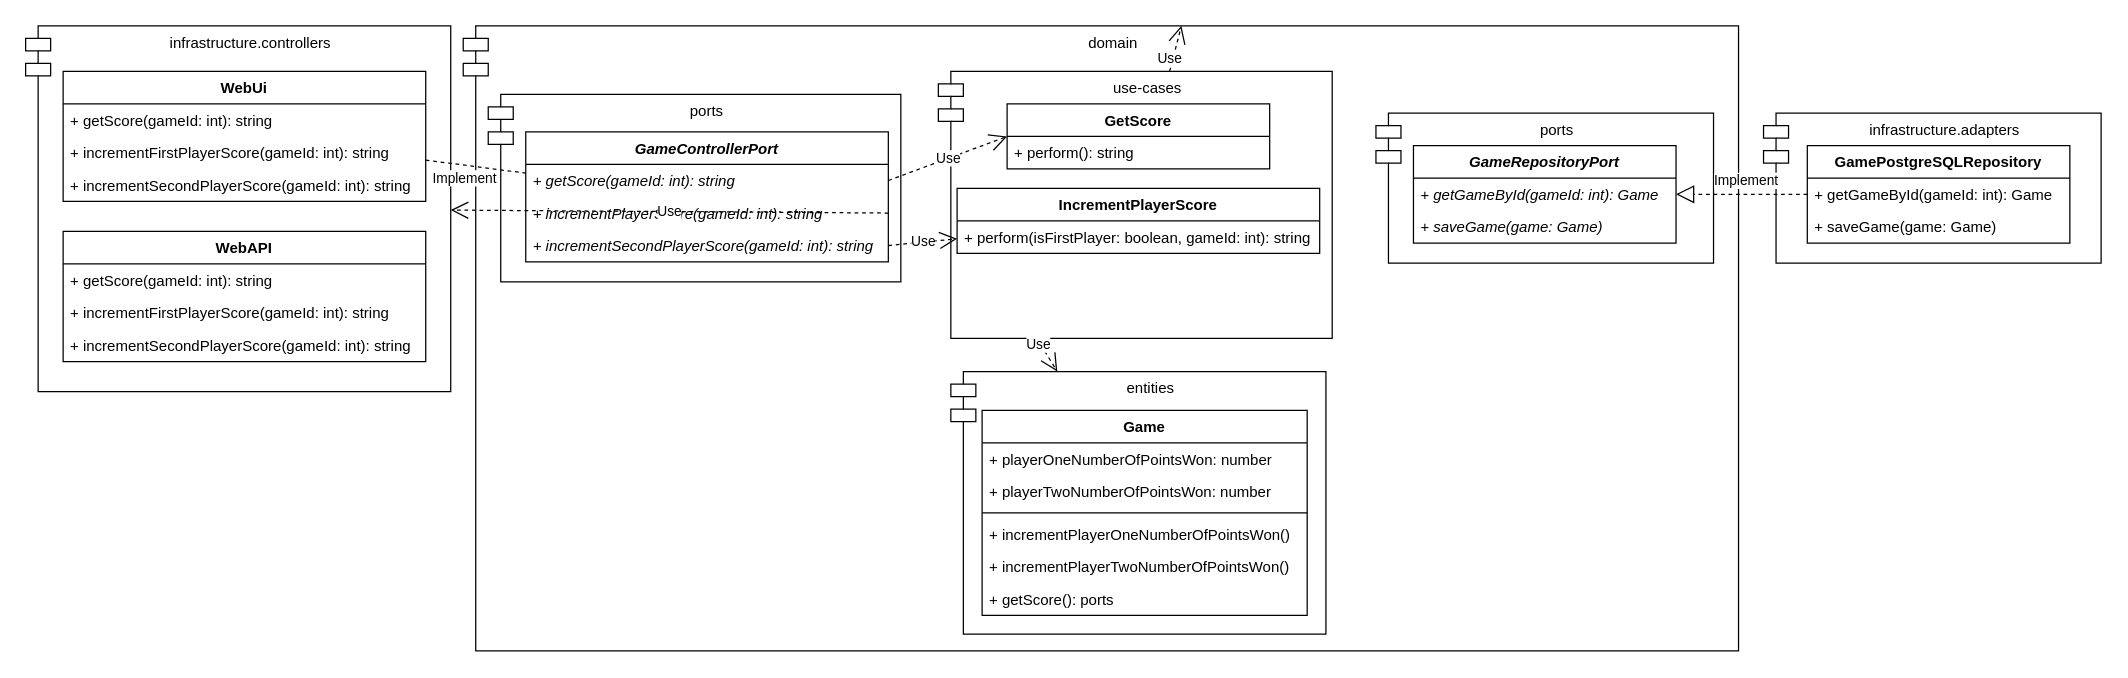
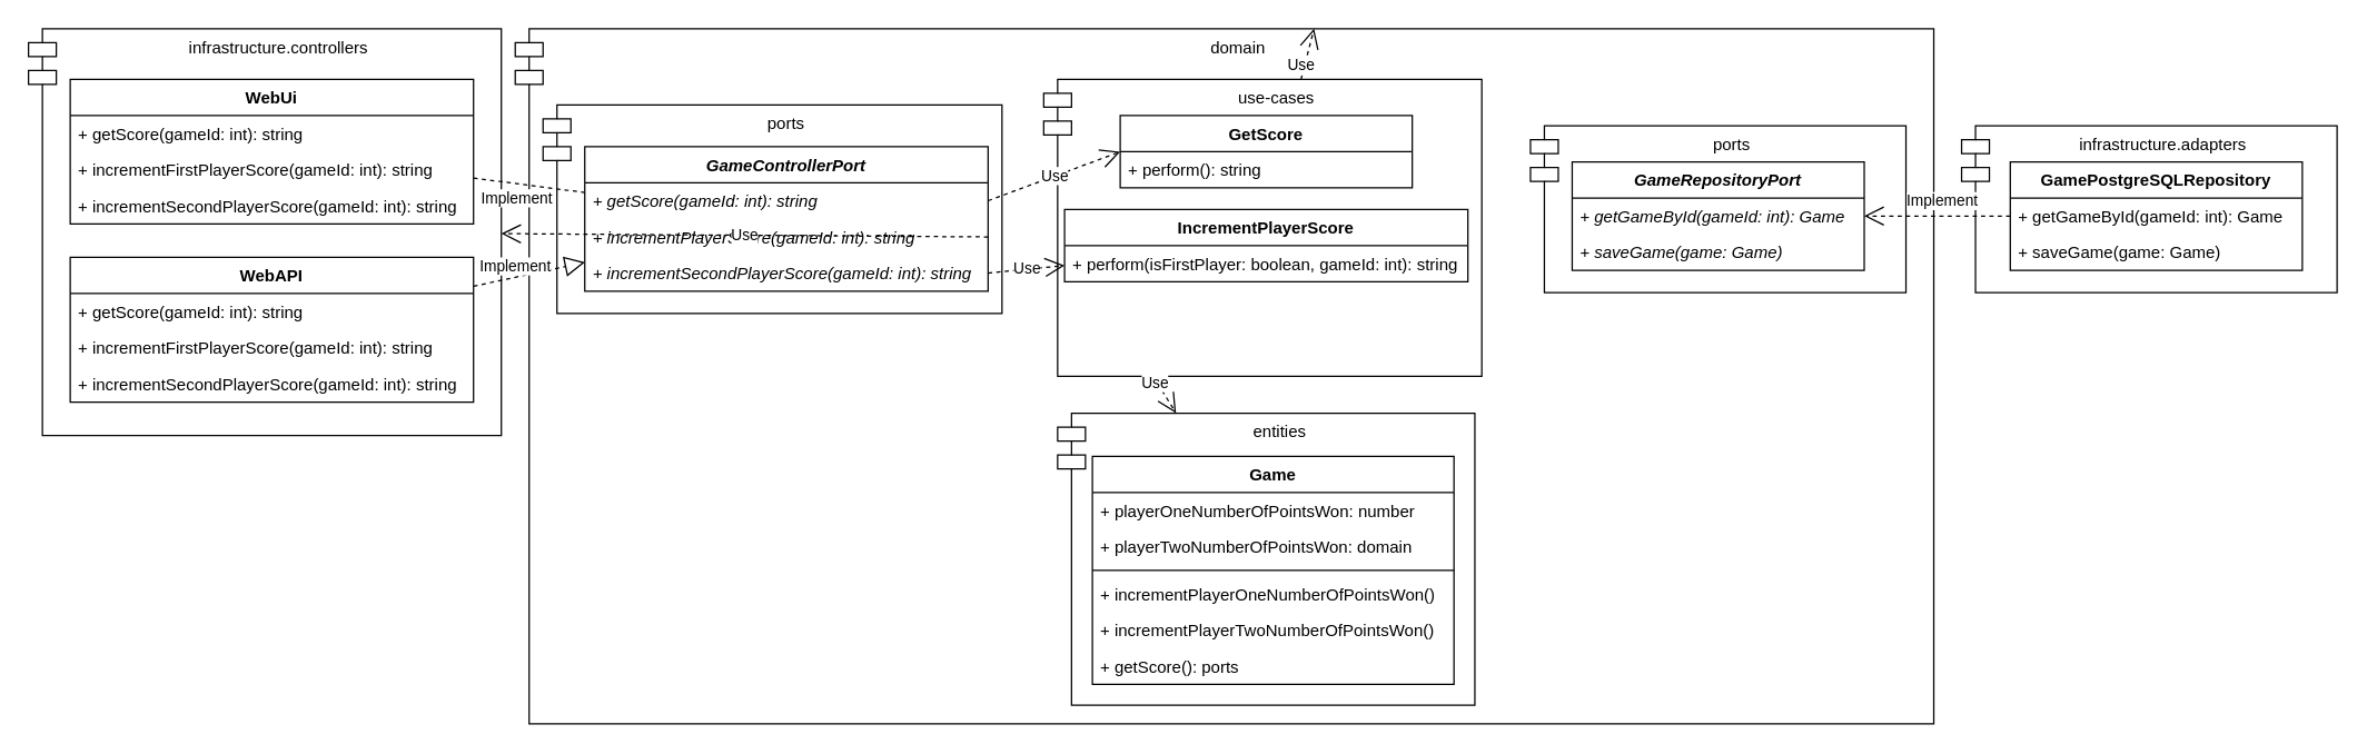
- <mxCell id="33" value="" style="endArrow=block;dashed=1;endFill=0;endSize=12;html=1;rounded=0;" parent="1" source="25" target="30" edge="1"><mxGeometry width="160" relative="1" as="geometry"><mxPoint x="759.37" y="364.038" as="sourcePoint" /><mxPoint x="1040.42" y="462.138" as="targetPoint" /></mxGeometry></mxCell>
+ <mxCell id="33" value="" style="endArrow=open;dashed=1;endFill=0;endSize=12;html=1;rounded=0;" parent="1" source="25" target="30" edge="1"><mxGeometry width="160" relative="1" as="geometry"><mxPoint x="759.37" y="364.038" as="sourcePoint" /><mxPoint x="1040.42" y="462.138" as="targetPoint" /></mxGeometry></mxCell>
+ <mxCell id="20" value="" style="endArrow=block;dashed=1;endFill=0;endSize=12;html=1;rounded=0;" parent="1" source="10" target="14" edge="1"><mxGeometry width="160" relative="1" as="geometry"><mxPoint x="398.111" y="459.75" as="sourcePoint" /><mxPoint x="511.889" y="203.75" as="targetPoint" /></mxGeometry></mxCell>
+ <mxCell id="21" value="Implement" style="edgeLabel;html=1;align=center;verticalAlign=middle;resizable=0;points=[];" vertex="1" connectable="0" parent="20"><mxGeometry x="-0.529" y="-1" relative="1" as="geometry"><mxPoint x="11" y="-12" as="offset" /></mxGeometry></mxCell>
- <mxCell id="38" value="+ playerTwoNumberOfPointsWon: number" style="text;strokeColor=none;fillColor=none;align=left;verticalAlign=top;spacingLeft=4;spacingRight=4;overflow=hidden;rotatable=0;points=[[0,0.5],[1,0.5]];portConstraint=eastwest;" vertex="1" parent="36"><mxGeometry y="52" width="260" height="26" as="geometry" /></mxCell>
+ <mxCell id="38" value="+ playerTwoNumberOfPointsWon: domain" style="text;strokeColor=none;fillColor=none;align=left;verticalAlign=top;spacingLeft=4;spacingRight=4;overflow=hidden;rotatable=0;points=[[0,0.5],[1,0.5]];portConstraint=eastwest;" vertex="1" parent="36"><mxGeometry y="52" width="260" height="26" as="geometry" /></mxCell>
